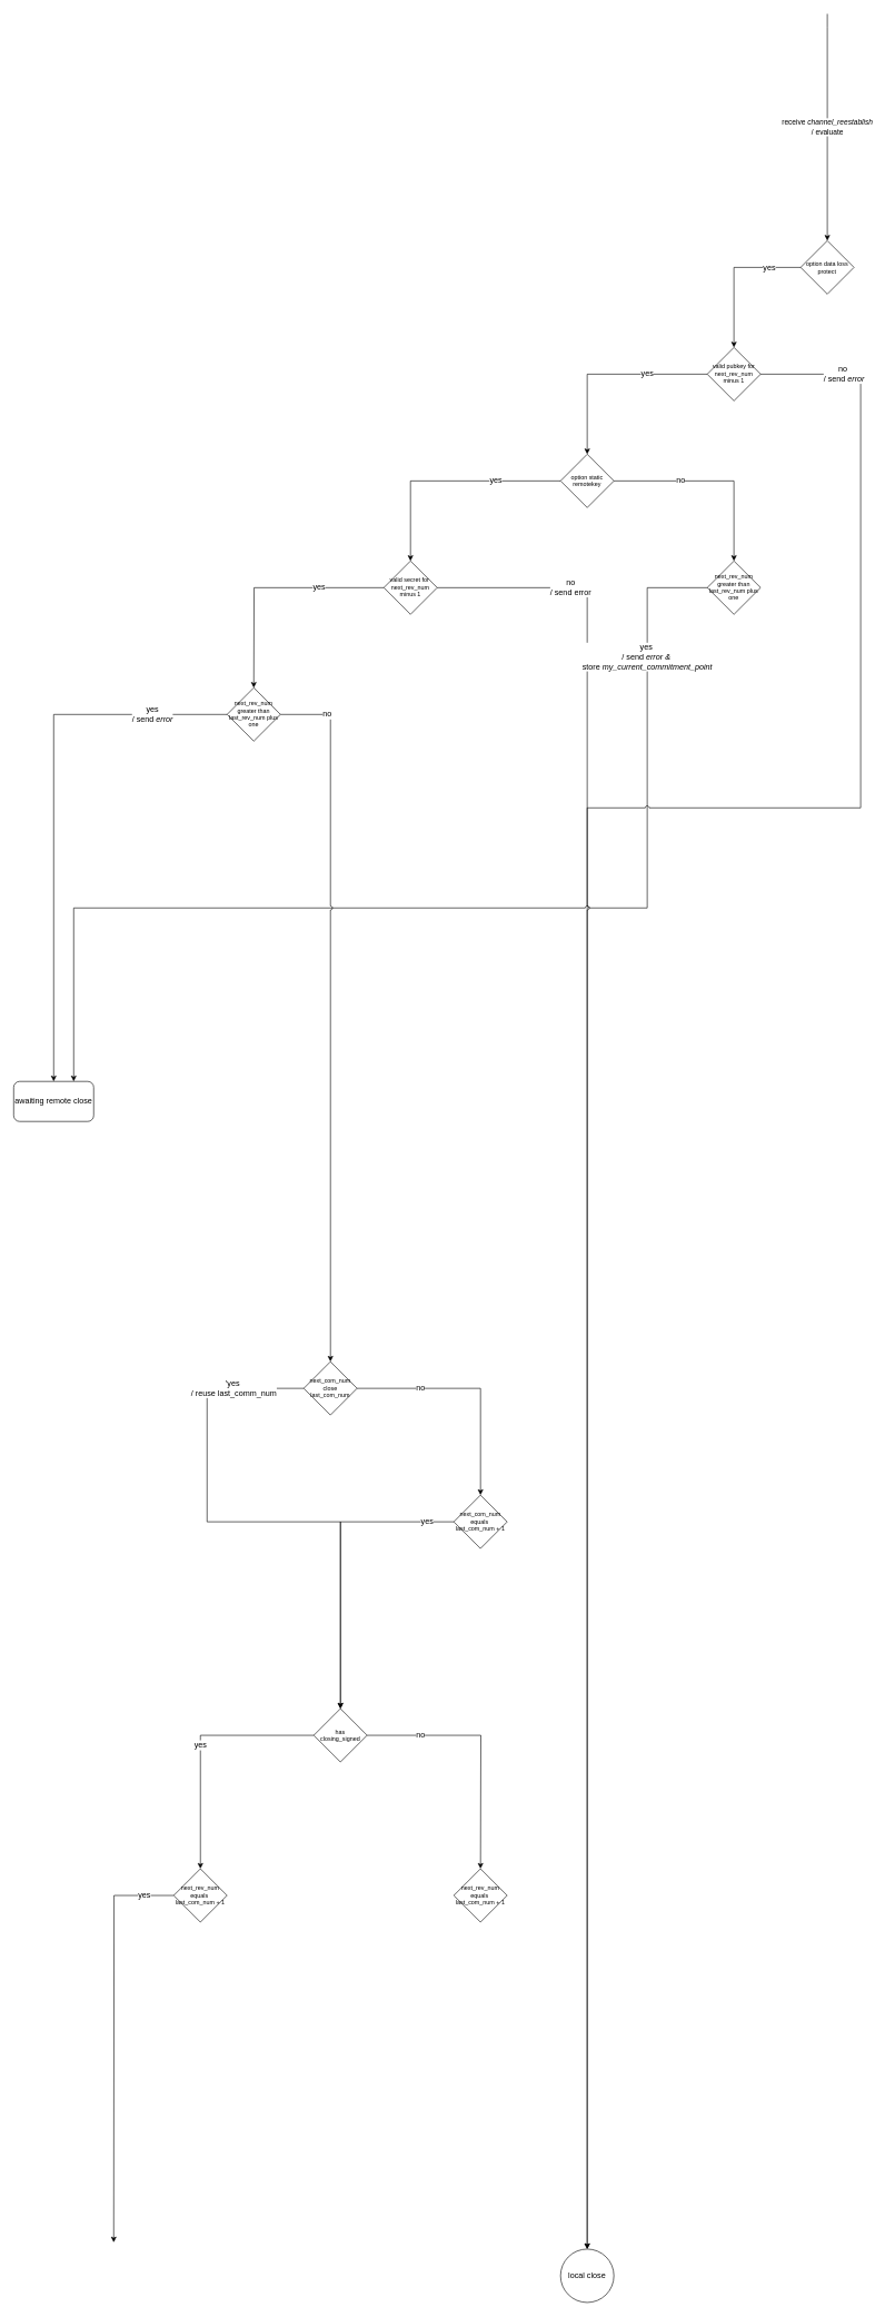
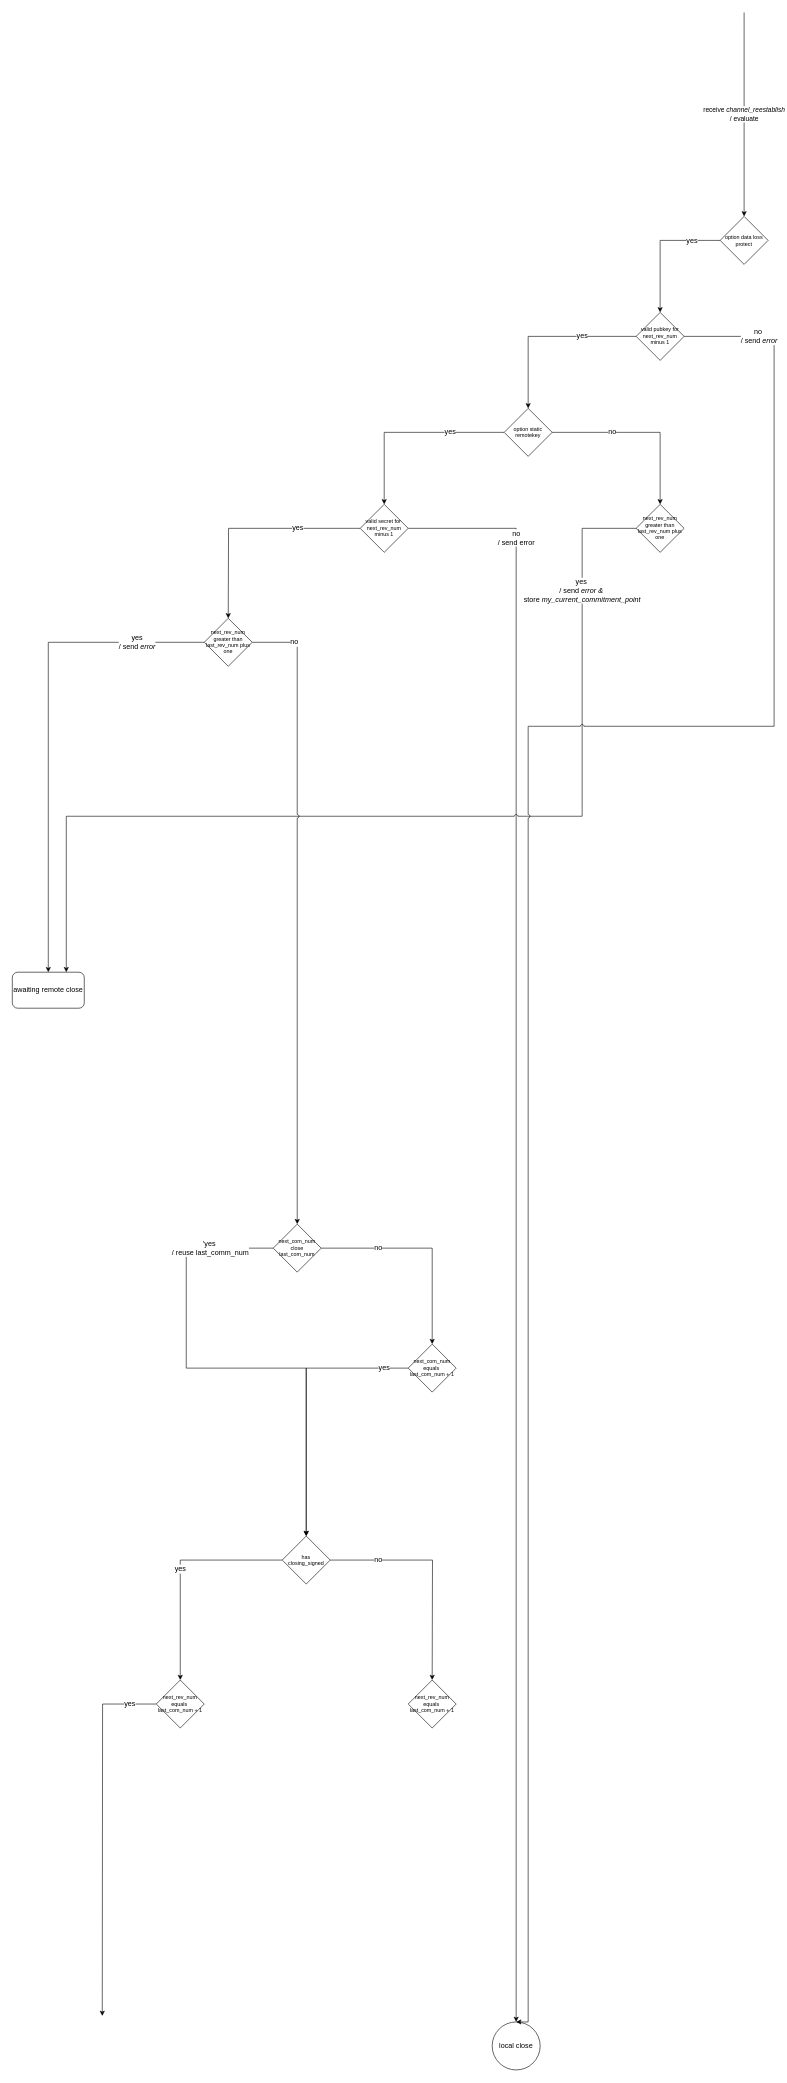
- <mxCell id="5" value="valid secret for&amp;nbsp;&lt;br&gt;next_rev_num minus 1" style="rhombus;whiteSpace=wrap;html=1;fillColor=#FFFFFF;fontSize=9;" vertex="1" parent="1"><mxGeometry x="575" y="840" width="80" height="80" as="geometry" /></mxCell>
+ <mxCell id="5" value="valid secret for&amp;nbsp;&lt;br&gt;next_rev_num minus 1" style="rhombus;whiteSpace=wrap;html=1;fillColor=#FFFFFF;fontSize=9;" vertex="1" parent="1"><mxGeometry x="600" y="840" width="80" height="80" as="geometry" /></mxCell>
- <mxCell id="11" value="local close" style="ellipse;whiteSpace=wrap;html=1;rounded=1;" vertex="1" parent="1"><mxGeometry y="3370" width="80" height="80" as="geometry" x="840" /></mxCell>
+ <mxCell id="11" value="local close" style="ellipse;whiteSpace=wrap;html=1;rounded=1;" vertex="1" parent="1"><mxGeometry x="820" y="3370" width="80" height="80" as="geometry" /></mxCell>
